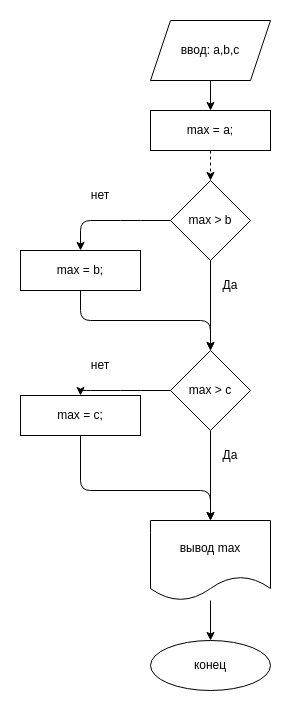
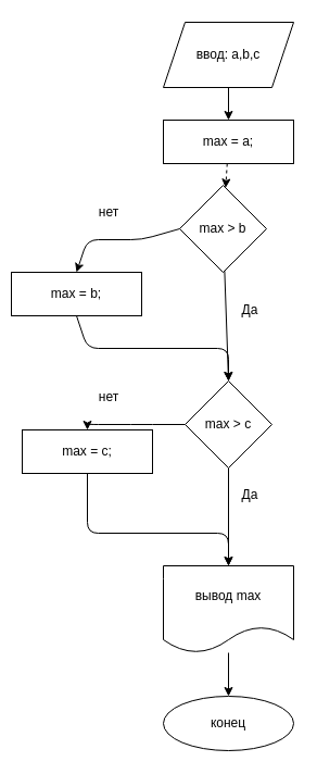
- <mxCell id="5" value="max &amp;gt; b" style="rhombus;whiteSpace=wrap;html=1;" vertex="1" parent="1"><mxGeometry x="170" y="180" width="80" height="80" as="geometry" /></mxCell>
+ <mxCell id="5" value="max &amp;gt; b" style="rhombus;whiteSpace=wrap;html=1;" vertex="1" parent="1"><mxGeometry x="165" y="170" width="80" height="80" as="geometry" /></mxCell>
- <mxCell id="11" value="max = b;" style="rounded=0;whiteSpace=wrap;html=1;" vertex="1" parent="1"><mxGeometry x="20" y="250" width="120" height="40" as="geometry" /></mxCell>
+ <mxCell id="11" value="max = b;" style="rounded=0;whiteSpace=wrap;html=1;" vertex="1" parent="1"><mxGeometry x="10" y="250" width="120" height="40" as="geometry" /></mxCell>
